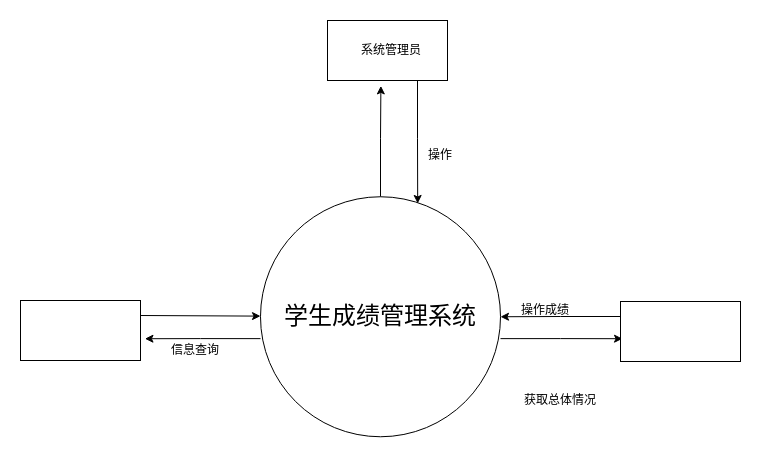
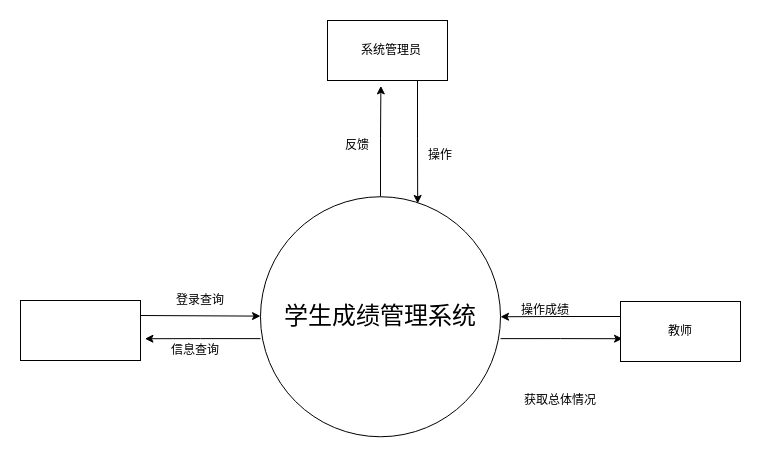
+ <mxCell id="20" value="反馈" style="text;html=1;strokeColor=none;fillColor=none;align=center;verticalAlign=middle;whiteSpace=wrap;rounded=0;" vertex="1" parent="1"><mxGeometry x="327" y="130" width="60" height="30" as="geometry" /></mxCell>
+ <mxCell id="15" value="登录查询" style="text;html=1;strokeColor=none;fillColor=none;align=center;verticalAlign=middle;whiteSpace=wrap;rounded=0;" vertex="1" parent="1"><mxGeometry x="170" y="285" width="60" height="30" as="geometry" /></mxCell>
+ <mxCell id="10" value="教师" style="text;html=1;strokeColor=none;fillColor=none;align=center;verticalAlign=middle;whiteSpace=wrap;rounded=0;" vertex="1" parent="1"><mxGeometry x="650" y="316" width="60" height="30" as="geometry" /></mxCell>
